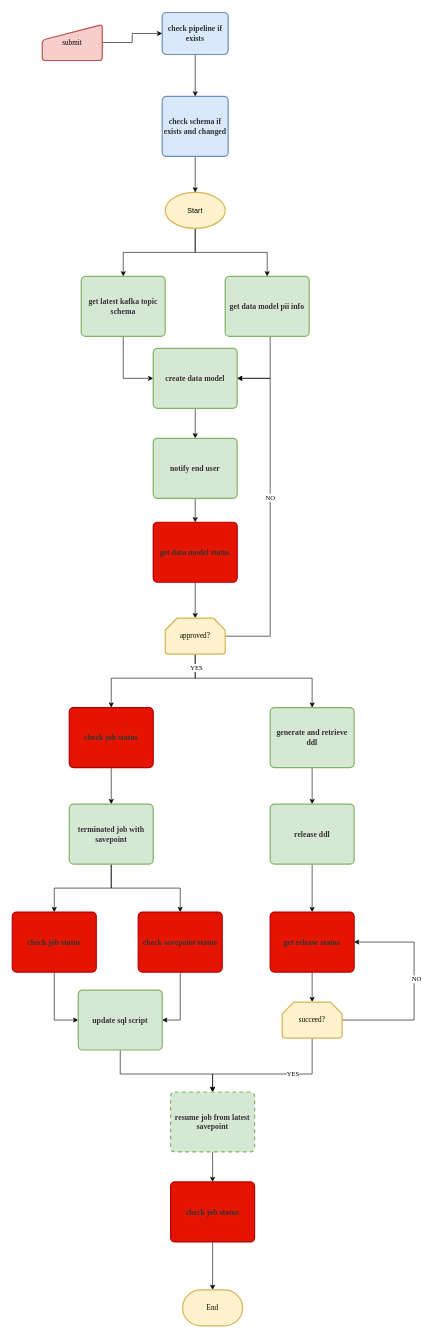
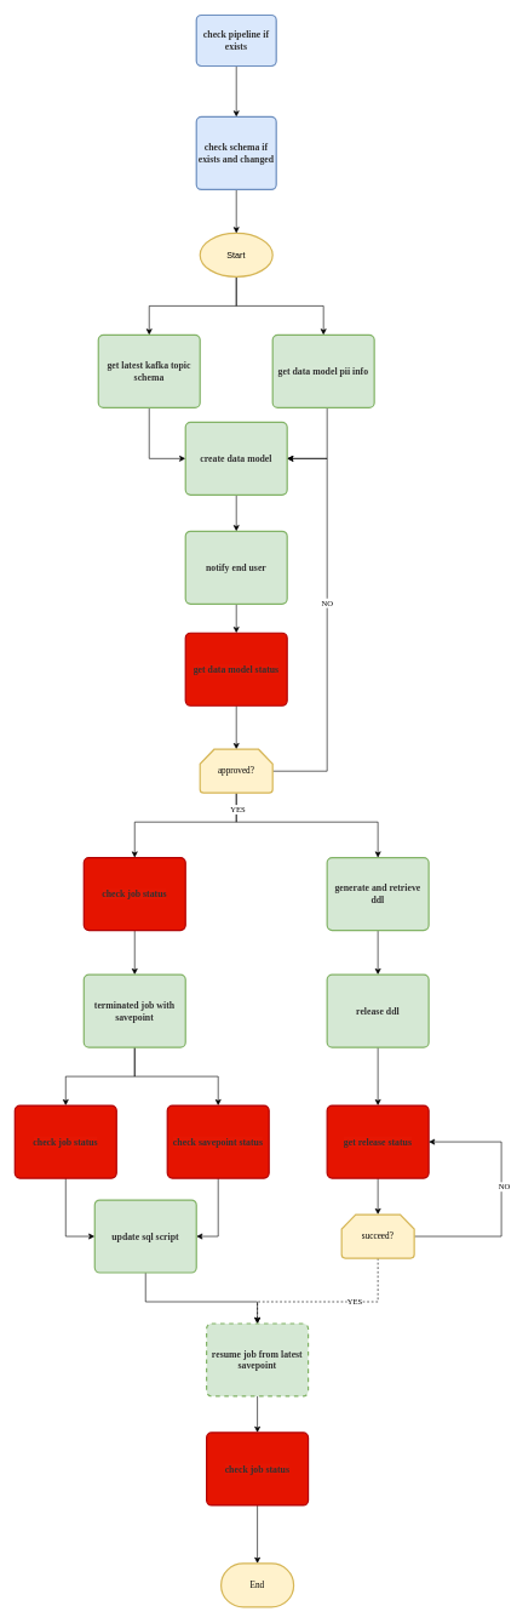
- <mxCell id="11" style="edgeStyle=orthogonalEdgeStyle;rounded=0;orthogonalLoop=1;jettySize=auto;html=1;exitX=1;exitY=0.5;exitDx=0;exitDy=0;entryX=0;entryY=0.5;entryDx=0;entryDy=0;fontFamily=Verdana;" edge="1" parent="1" source="12" target="8"><mxGeometry relative="1" as="geometry" /></mxCell>
- <mxCell id="12" value="submit" style="html=1;strokeWidth=2;shape=manualInput;whiteSpace=wrap;rounded=1;size=26;arcSize=11;fontFamily=Verdana;fillColor=#f8cecc;strokeColor=#b85450;" vertex="1" parent="1"><mxGeometry x="70" y="40" width="100" height="60" as="geometry" /></mxCell>
- <mxCell id="46" style="edgeStyle=orthogonalEdgeStyle;rounded=0;orthogonalLoop=1;jettySize=auto;html=1;entryX=0.5;entryY=0;entryDx=0;entryDy=0;fontFamily=Verdana;" edge="1" parent="1" source="48" target="50"><mxGeometry relative="1" as="geometry"><Array as="points"><mxPoint x="520" y="1790" /><mxPoint x="354" y="1790" /></Array></mxGeometry></mxCell>
+ <mxCell id="46" style="edgeStyle=orthogonalEdgeStyle;rounded=0;orthogonalLoop=1;jettySize=auto;html=1;entryX=0.5;entryY=0;entryDx=0;entryDy=0;fontFamily=Verdana;dashed=1;" edge="1" parent="1" source="48" target="50"><mxGeometry relative="1" as="geometry"><Array as="points"><mxPoint x="520" y="1790" /><mxPoint x="354" y="1790" /></Array></mxGeometry></mxCell>
